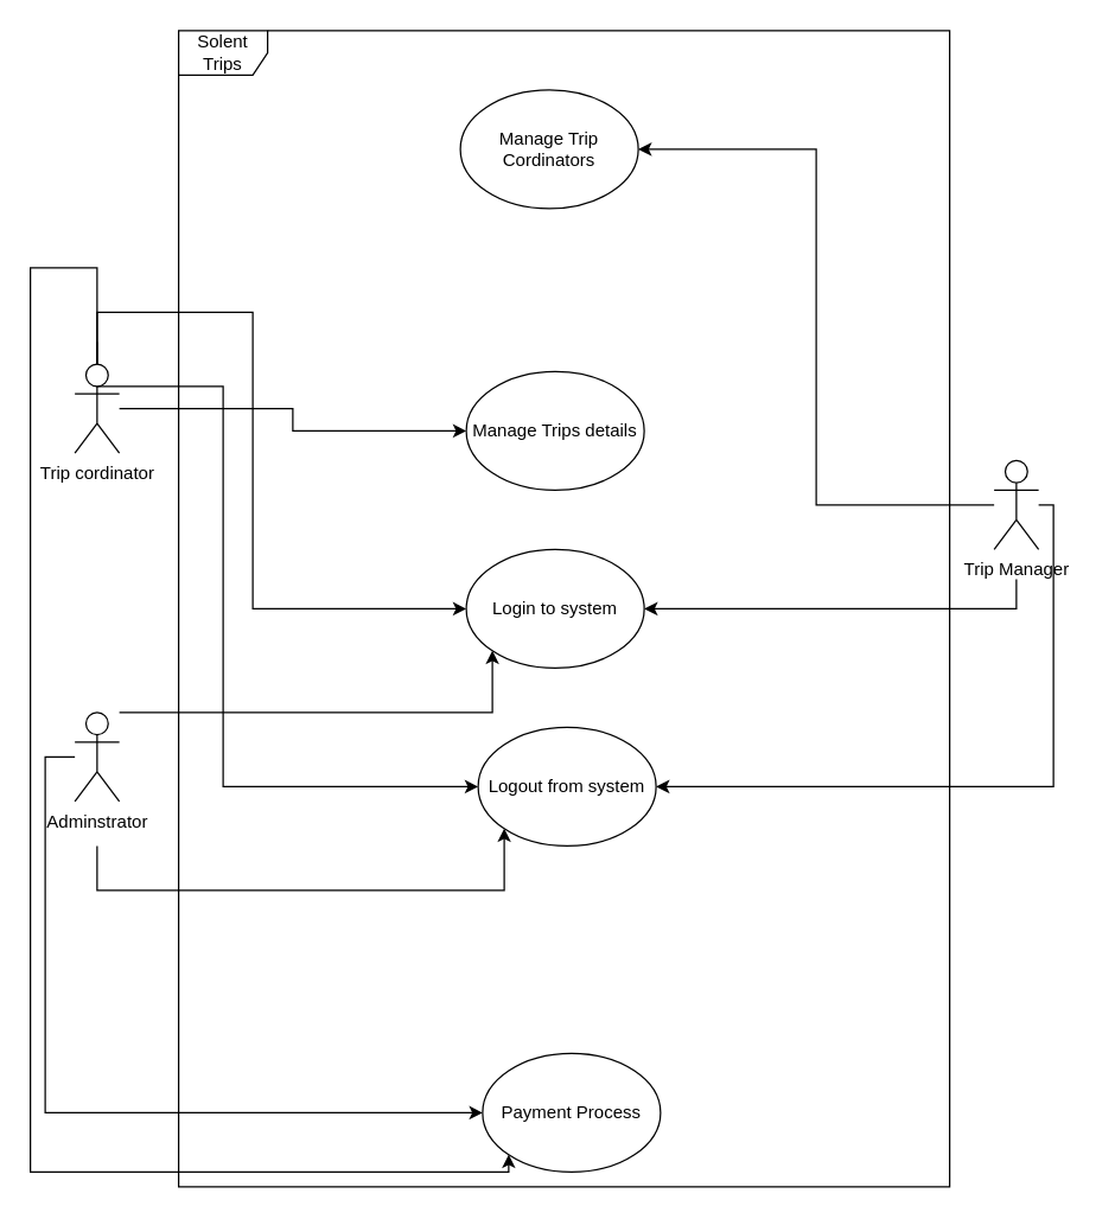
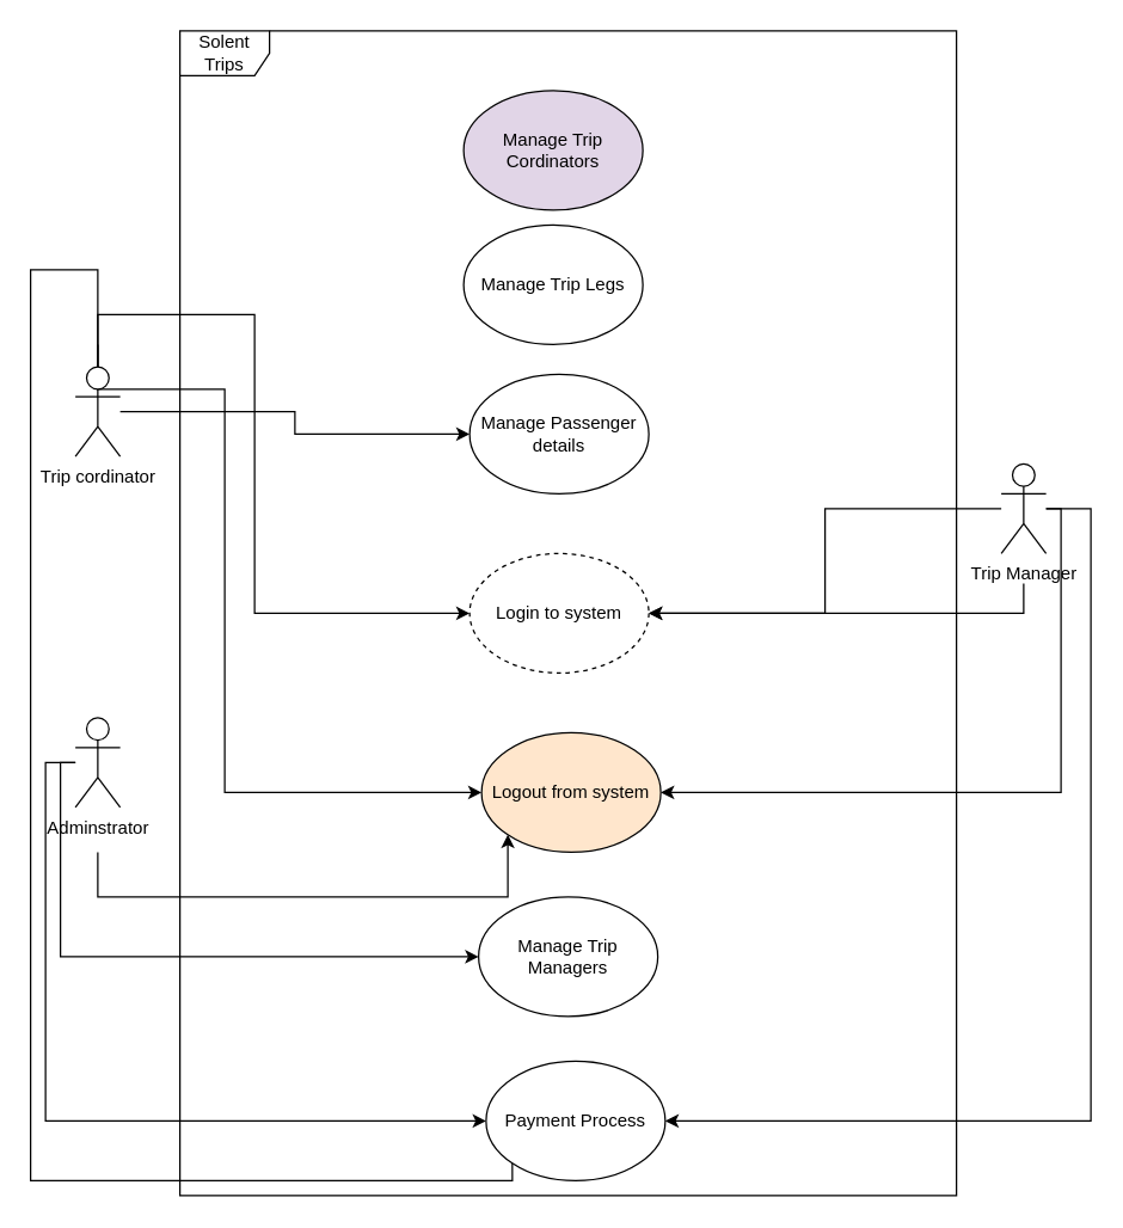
- <mxCell id="18" value="Manage Trip Cordinators" style="ellipse;whiteSpace=wrap;html=1;" vertex="1" parent="1"><mxGeometry x="310" y="60" width="120" height="80" as="geometry" /></mxCell>
+ <mxCell id="18" value="Manage Trip Cordinators" style="ellipse;whiteSpace=wrap;html=1;fillColor=#e1d5e7;" vertex="1" parent="1"><mxGeometry x="310" y="60" width="120" height="80" as="geometry" /></mxCell>
- <mxCell id="13" style="edgeStyle=orthogonalEdgeStyle;rounded=0;orthogonalLoop=1;jettySize=auto;html=1;entryX=1;entryY=0.5;entryDx=0;entryDy=0;" edge="1" parent="1" source="17" target="18"><mxGeometry relative="1" as="geometry" /></mxCell>
+ <mxCell id="13" style="edgeStyle=orthogonalEdgeStyle;rounded=0;orthogonalLoop=1;jettySize=auto;html=1;" edge="1" parent="1" source="17" target="22"><mxGeometry relative="1" as="geometry" /></mxCell>
+ <mxCell id="20" value="Manage Trip Legs" style="ellipse;whiteSpace=wrap;html=1;" vertex="1" parent="1"><mxGeometry x="310" y="150" width="120" height="80" as="geometry" /></mxCell>
- <mxCell id="21" value="Manage Trips details" style="ellipse;whiteSpace=wrap;html=1;" vertex="1" parent="1"><mxGeometry x="314" y="250" width="120" height="80" as="geometry" /></mxCell>
+ <mxCell id="21" value="Manage Passenger details" style="ellipse;whiteSpace=wrap;html=1;" vertex="1" parent="1"><mxGeometry x="314" y="250" width="120" height="80" as="geometry" /></mxCell>
- <mxCell id="22" value="Login to system" style="ellipse;whiteSpace=wrap;html=1;" vertex="1" parent="1"><mxGeometry x="314" y="370" width="120" height="80" as="geometry" /></mxCell>
+ <mxCell id="22" value="Login to system" style="ellipse;whiteSpace=wrap;html=1;dashed=1;" vertex="1" parent="1"><mxGeometry x="314" y="370" width="120" height="80" as="geometry" /></mxCell>
- <mxCell id="8" style="edgeStyle=orthogonalEdgeStyle;rounded=0;orthogonalLoop=1;jettySize=auto;html=1;entryX=0;entryY=1;entryDx=0;entryDy=0;" edge="1" parent="1" source="12" target="22"><mxGeometry relative="1" as="geometry"><Array as="points"><mxPoint x="332" y="480" /></Array></mxGeometry></mxCell>
- <mxCell id="23" value="Logout from system" style="ellipse;whiteSpace=wrap;html=1;" vertex="1" parent="1"><mxGeometry x="322" y="490" width="120" height="80" as="geometry" /></mxCell>
+ <mxCell id="23" value="Logout from system" style="ellipse;whiteSpace=wrap;html=1;fillColor=#ffe6cc;" vertex="1" parent="1"><mxGeometry x="322" y="490" width="120" height="80" as="geometry" /></mxCell>
+ <mxCell id="10" style="edgeStyle=orthogonalEdgeStyle;rounded=0;orthogonalLoop=1;jettySize=auto;html=1;entryX=0;entryY=0.5;entryDx=0;entryDy=0;" edge="1" parent="1" source="12" target="24"><mxGeometry relative="1" as="geometry"><Array as="points"><mxPoint x="40" y="510" /><mxPoint x="40" y="640" /></Array></mxGeometry></mxCell>
+ <mxCell id="24" value="Manage Trip Managers" style="ellipse;whiteSpace=wrap;html=1;" vertex="1" parent="1"><mxGeometry x="320" y="600" width="120" height="80" as="geometry" /></mxCell>
+ <mxCell id="16" style="edgeStyle=orthogonalEdgeStyle;rounded=0;orthogonalLoop=1;jettySize=auto;html=1;entryX=1;entryY=0.5;entryDx=0;entryDy=0;" edge="1" parent="1" source="17" target="19"><mxGeometry relative="1" as="geometry"><Array as="points"><mxPoint x="730" y="340" /><mxPoint x="730" y="750" /></Array></mxGeometry></mxCell>
- <mxCell id="6" style="edgeStyle=orthogonalEdgeStyle;rounded=0;orthogonalLoop=1;jettySize=auto;html=1;entryX=0;entryY=1;entryDx=0;entryDy=0;" edge="1" parent="1" source="7" target="19"><mxGeometry relative="1" as="geometry"><Array as="points"><mxPoint x="20" y="180" /><mxPoint x="20" y="790" /><mxPoint x="343" y="790" /></Array></mxGeometry></mxCell>
+ <mxCell id="6" style="edgeStyle=orthogonalEdgeStyle;rounded=0;orthogonalLoop=1;jettySize=auto;html=1;entryX=0;entryY=1;entryDx=0;entryDy=0;endArrow=none;" edge="1" parent="1" source="7" target="19"><mxGeometry relative="1" as="geometry"><Array as="points"><mxPoint x="20" y="180" /><mxPoint x="20" y="790" /><mxPoint x="343" y="790" /></Array></mxGeometry></mxCell>
